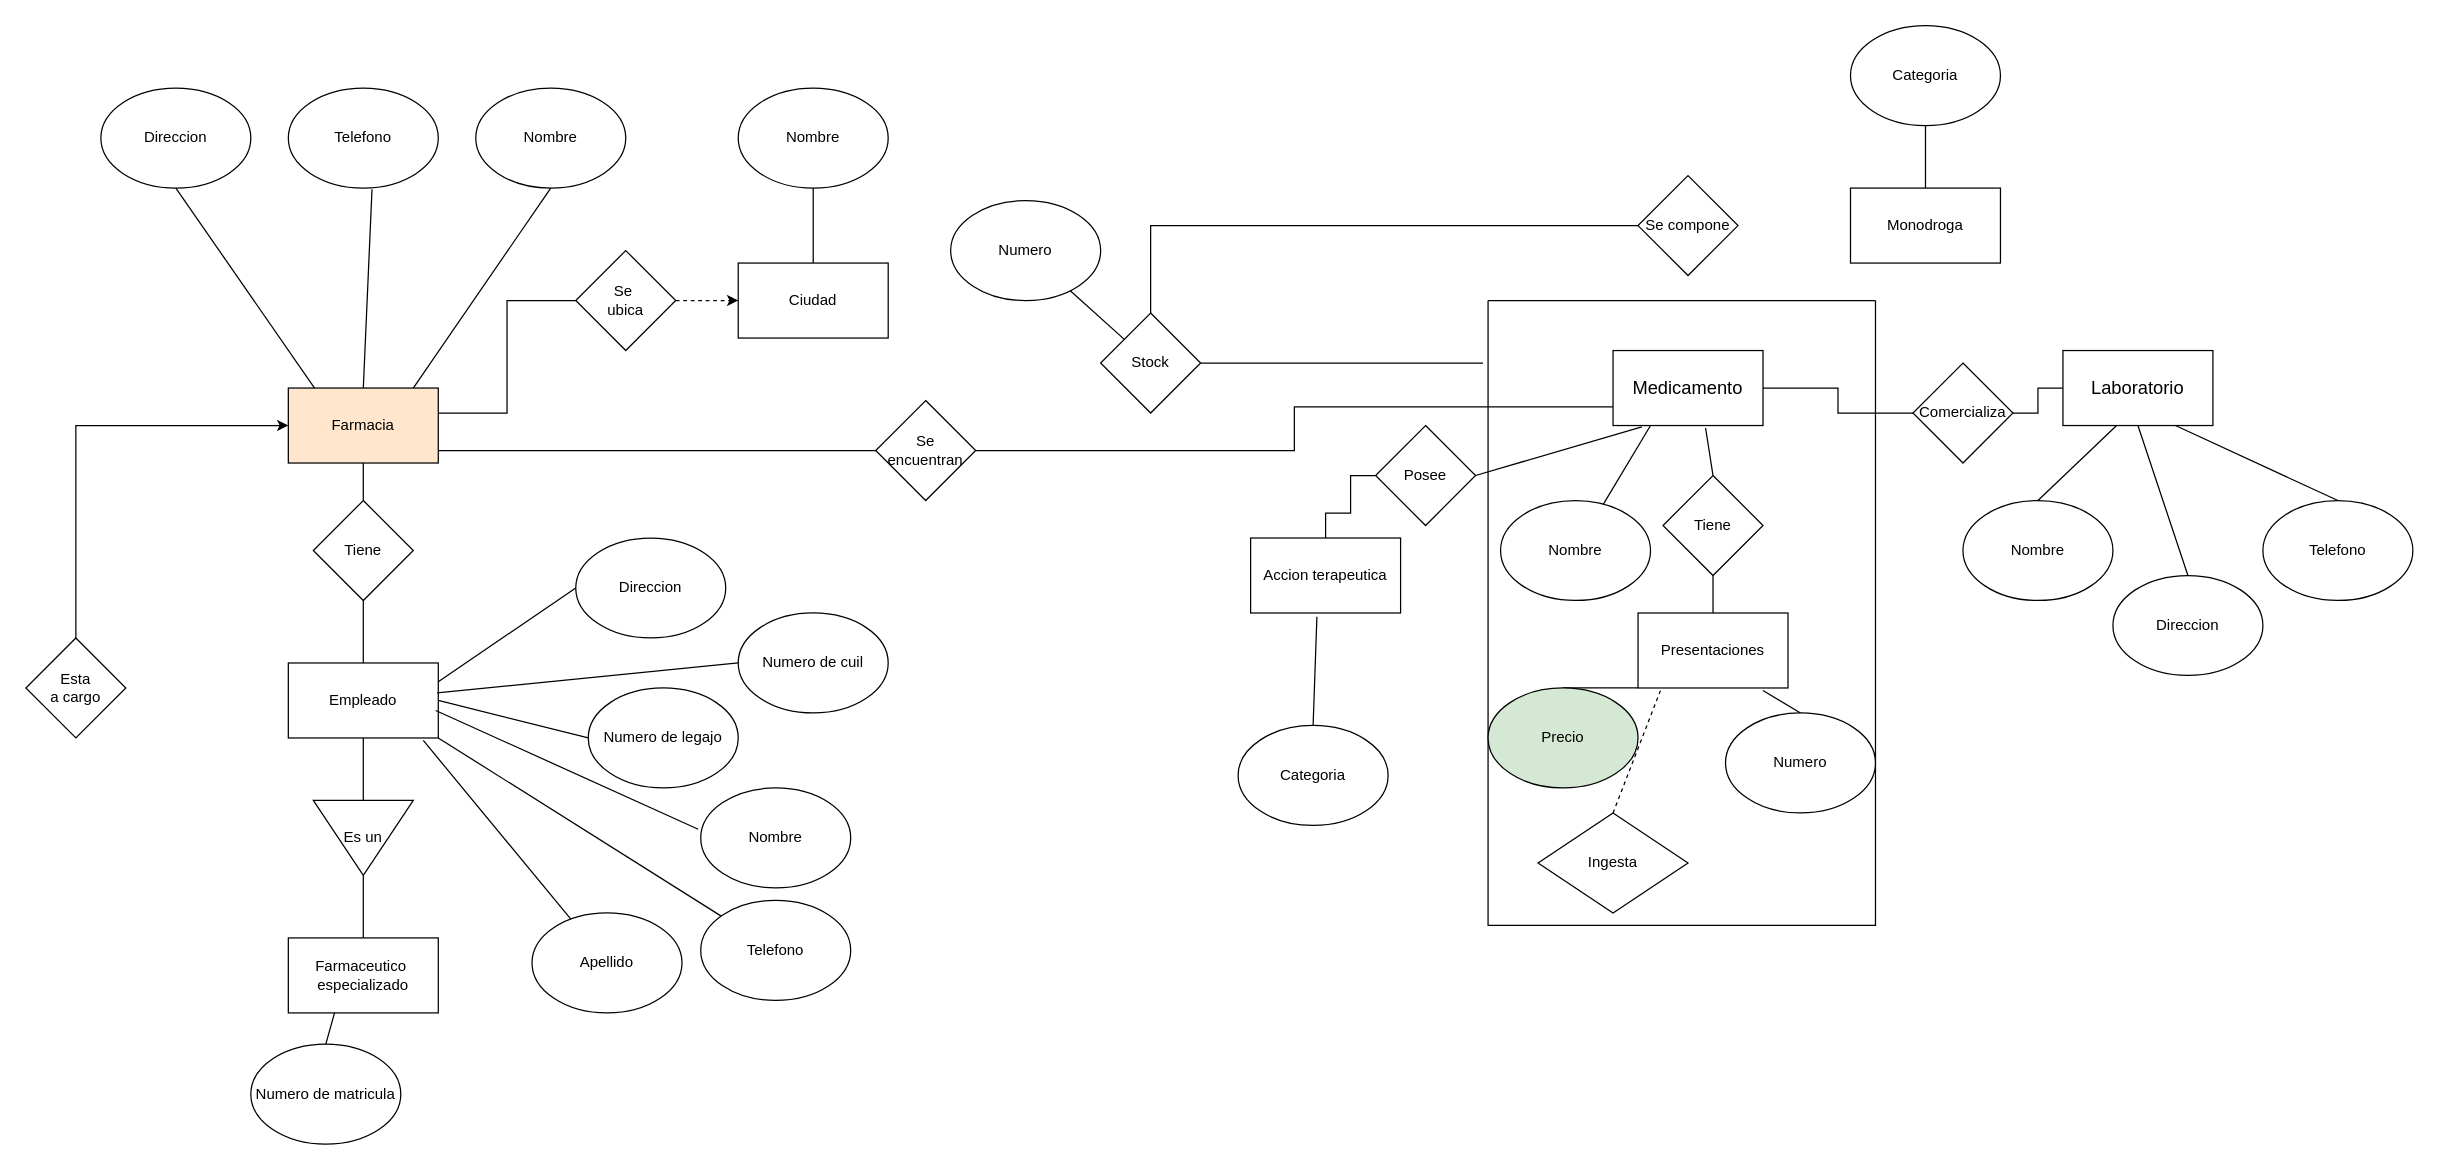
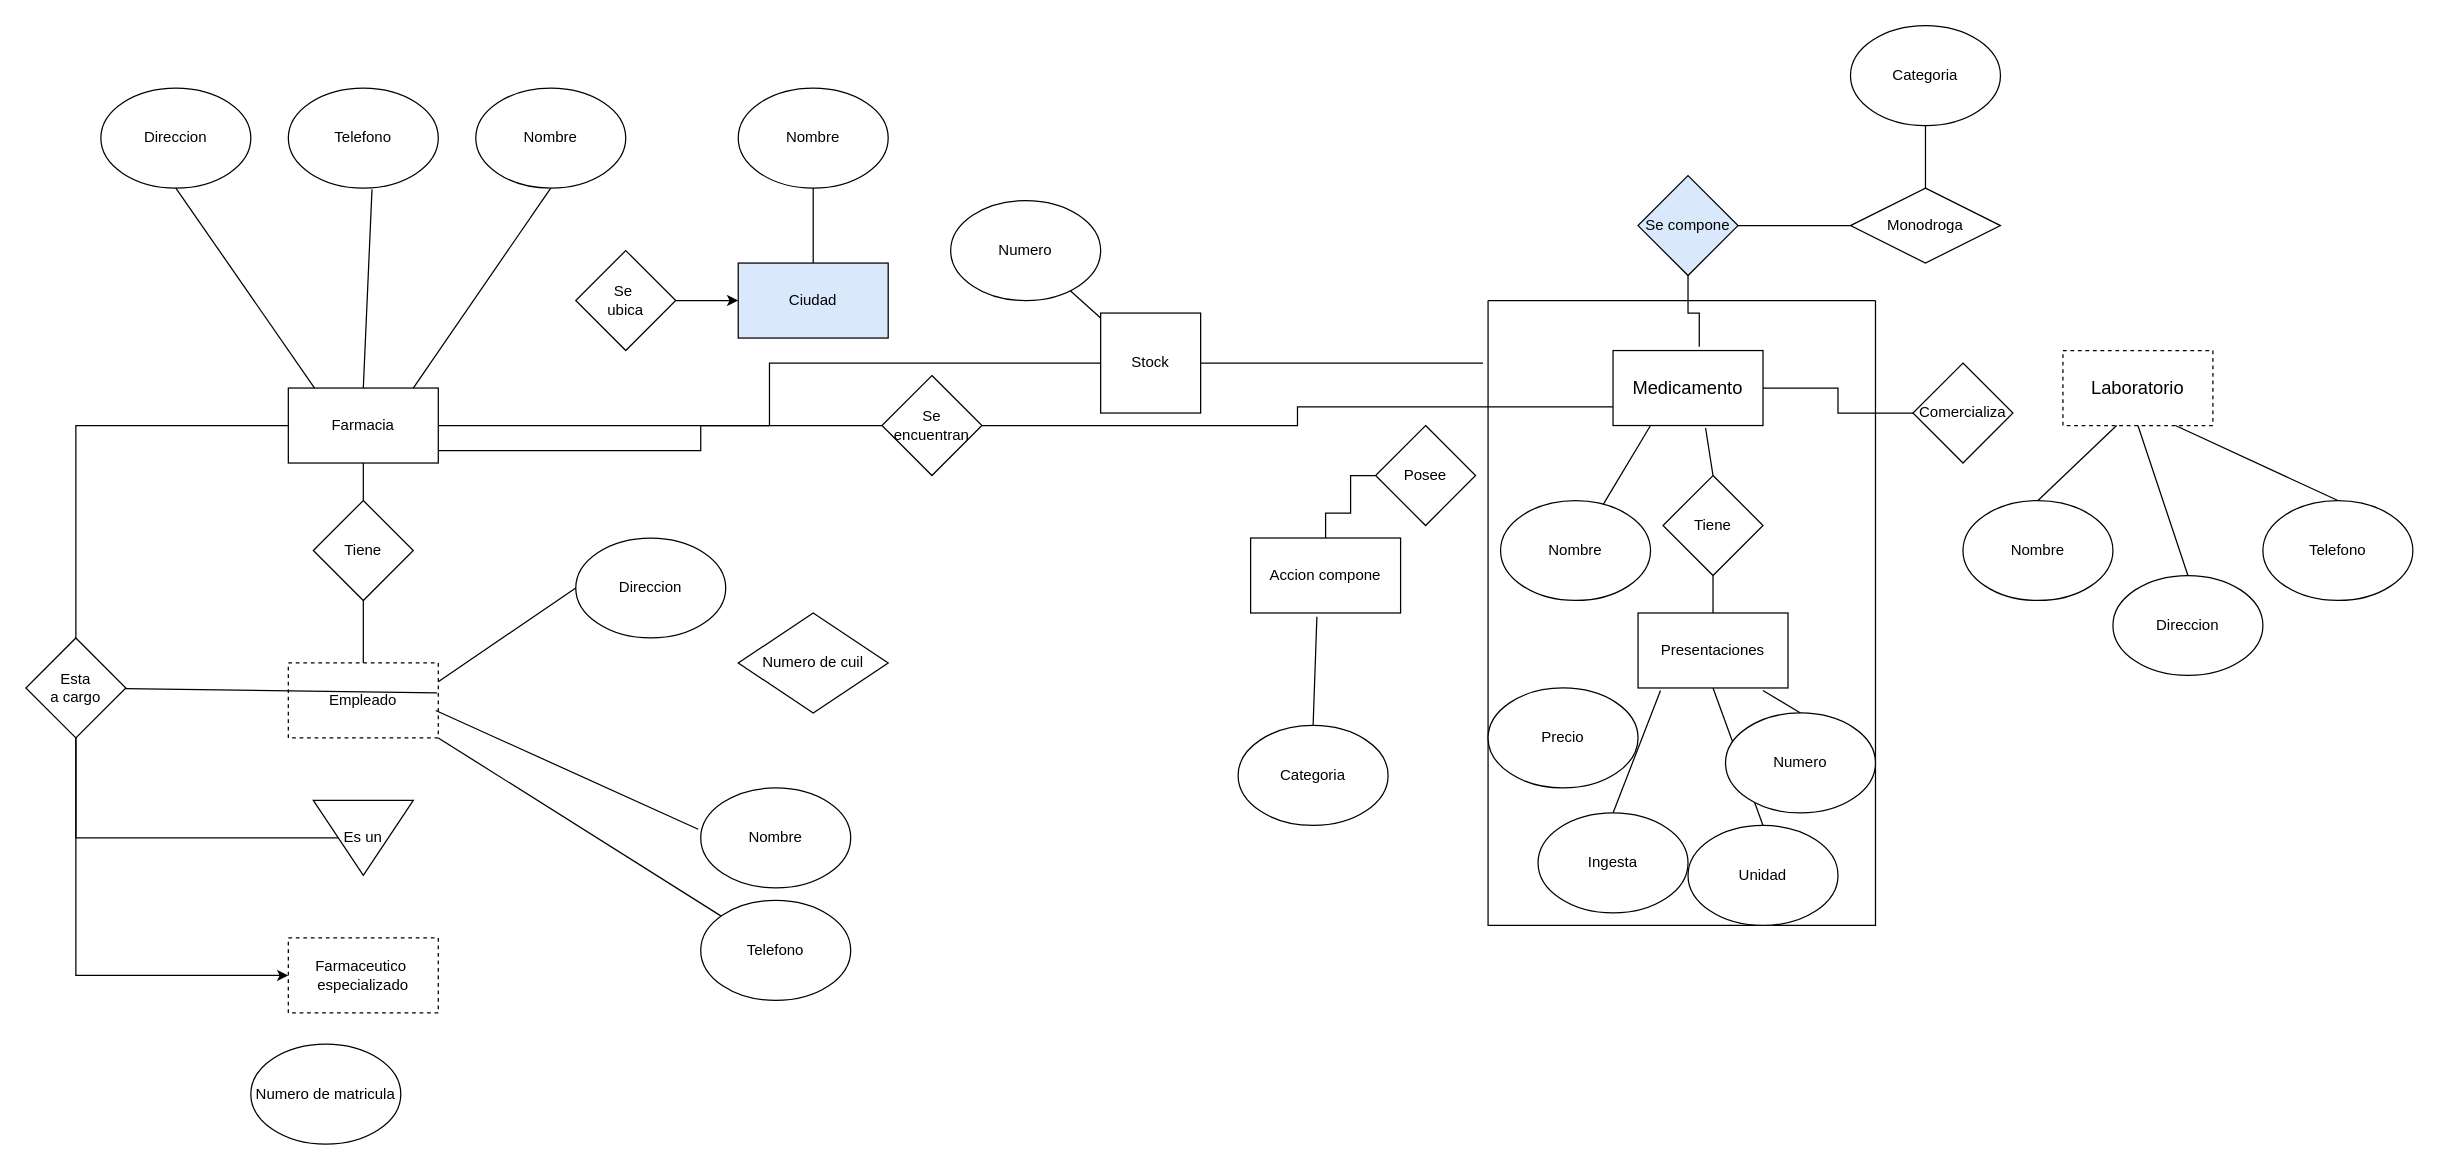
- <mxCell id="45" style="edgeStyle=orthogonalEdgeStyle;rounded=0;orthogonalLoop=1;jettySize=auto;html=1;endArrow=none;endFill=0;" parent="1" source="46" target="82" edge="1"><mxGeometry relative="1" as="geometry" /></mxCell>
+ <mxCell id="45" style="edgeStyle=orthogonalEdgeStyle;rounded=0;orthogonalLoop=1;jettySize=auto;html=1;entryX=0;entryY=0.5;entryDx=0;entryDy=0;endArrow=none;endFill=0;" parent="1" source="46" target="44" edge="1"><mxGeometry relative="1" as="geometry" /></mxCell>
- <mxCell id="46" value="Se compone" style="rhombus;whiteSpace=wrap;html=1;" parent="1" vertex="1"><mxGeometry x="1310" y="140" width="80" height="80" as="geometry" /></mxCell>
+ <mxCell id="46" value="Se compone" style="rhombus;whiteSpace=wrap;html=1;fillColor=#dae8fc;" parent="1" vertex="1"><mxGeometry x="1310" y="140" width="80" height="80" as="geometry" /></mxCell>
- <mxCell id="44" value="Monodroga" style="rounded=0;whiteSpace=wrap;html=1;" parent="1" vertex="1"><mxGeometry x="1480" y="150" width="120" height="60" as="geometry" /></mxCell>
+ <mxCell id="44" value="Monodroga" style="rhombus;whiteSpace=wrap;html=1;" parent="1" vertex="1"><mxGeometry x="1480" y="150" width="120" height="60" as="geometry" /></mxCell>
- <mxCell id="9" style="edgeStyle=orthogonalEdgeStyle;rounded=0;orthogonalLoop=1;jettySize=auto;html=1;entryX=0;entryY=0.5;entryDx=0;entryDy=0;endArrow=classic;endFill=1;dashed=1;" parent="1" source="10" target="8" edge="1"><mxGeometry relative="1" as="geometry" /></mxCell>
+ <mxCell id="9" style="edgeStyle=orthogonalEdgeStyle;rounded=0;orthogonalLoop=1;jettySize=auto;html=1;entryX=0;entryY=0.5;entryDx=0;entryDy=0;endArrow=classic;endFill=1;" parent="1" source="10" target="8" edge="1"><mxGeometry relative="1" as="geometry" /></mxCell>
- <mxCell id="8" value="Ciudad" style="rounded=0;whiteSpace=wrap;html=1;" parent="1" vertex="1"><mxGeometry x="590" y="210" width="120" height="60" as="geometry" /></mxCell>
+ <mxCell id="8" value="Ciudad" style="rounded=0;whiteSpace=wrap;html=1;fillColor=#dae8fc;" parent="1" vertex="1"><mxGeometry x="590" y="210" width="120" height="60" as="geometry" /></mxCell>
+ <mxCell id="72" style="edgeStyle=orthogonalEdgeStyle;rounded=0;orthogonalLoop=1;jettySize=auto;html=1;entryX=0.575;entryY=-0.05;entryDx=0;entryDy=0;entryPerimeter=0;endArrow=none;endFill=0;" parent="1" source="46" target="35" edge="1"><mxGeometry relative="1" as="geometry" /></mxCell>
- <mxCell id="2" style="edgeStyle=orthogonalEdgeStyle;rounded=0;orthogonalLoop=1;jettySize=auto;html=1;entryX=0;entryY=0.5;entryDx=0;entryDy=0;endArrow=none;endFill=0;" parent="1" source="6" target="10" edge="1"><mxGeometry relative="1" as="geometry"><Array as="points"><mxPoint x="405" y="330" /><mxPoint x="405" y="240" /></Array></mxGeometry></mxCell>
+ <mxCell id="5" style="edgeStyle=orthogonalEdgeStyle;rounded=0;orthogonalLoop=1;jettySize=auto;html=1;entryX=0;entryY=0.5;entryDx=0;entryDy=0;endArrow=none;endFill=0;" parent="1" source="6" target="82" edge="1"><mxGeometry relative="1" as="geometry" /></mxCell>
- <mxCell id="82" value="Stock" style="rhombus;whiteSpace=wrap;html=1;" parent="1" vertex="1"><mxGeometry x="880" y="250" width="80" height="80" as="geometry" /></mxCell>
+ <mxCell id="82" value="Stock" style="whiteSpace=wrap;html=1;rounded=0;" parent="1" vertex="1"><mxGeometry x="880" y="250" width="80" height="80" as="geometry" /></mxCell>
- <mxCell id="39" value="&lt;span style=&quot;font-size:11.0pt;line-height:107%;&lt;br/&gt;font-family:&amp;quot;Calibri&amp;quot;,sans-serif;mso-ascii-theme-font:minor-latin;mso-fareast-font-family:&lt;br/&gt;Calibri;mso-fareast-theme-font:minor-latin;mso-hansi-theme-font:minor-latin;&lt;br/&gt;mso-bidi-font-family:&amp;quot;Times New Roman&amp;quot;;mso-bidi-theme-font:minor-bidi;&lt;br/&gt;mso-ansi-language:ES-AR;mso-fareast-language:EN-US;mso-bidi-language:AR-SA&quot;&gt;Laboratorio&lt;/span&gt;" style="rounded=0;whiteSpace=wrap;html=1;" parent="1" vertex="1"><mxGeometry x="1650" y="280" width="120" height="60" as="geometry" /></mxCell>
+ <mxCell id="39" value="&lt;span style=&quot;font-size:11.0pt;line-height:107%;&lt;br/&gt;font-family:&amp;quot;Calibri&amp;quot;,sans-serif;mso-ascii-theme-font:minor-latin;mso-fareast-font-family:&lt;br/&gt;Calibri;mso-fareast-theme-font:minor-latin;mso-hansi-theme-font:minor-latin;&lt;br/&gt;mso-bidi-font-family:&amp;quot;Times New Roman&amp;quot;;mso-bidi-theme-font:minor-bidi;&lt;br/&gt;mso-ansi-language:ES-AR;mso-fareast-language:EN-US;mso-bidi-language:AR-SA&quot;&gt;Laboratorio&lt;/span&gt;" style="rounded=0;whiteSpace=wrap;html=1;dashed=1;" parent="1" vertex="1"><mxGeometry x="1650" y="280" width="120" height="60" as="geometry" /></mxCell>
- <mxCell id="37" style="edgeStyle=orthogonalEdgeStyle;rounded=0;orthogonalLoop=1;jettySize=auto;html=1;entryX=0;entryY=0.5;entryDx=0;entryDy=0;endArrow=none;endFill=0;" parent="1" source="38" target="39" edge="1"><mxGeometry relative="1" as="geometry" /></mxCell>
- <mxCell id="29" style="edgeStyle=orthogonalEdgeStyle;rounded=0;orthogonalLoop=1;jettySize=auto;html=1;entryX=0;entryY=0.5;entryDx=0;entryDy=0;" parent="1" source="31" target="6" edge="1"><mxGeometry relative="1" as="geometry"><Array as="points"><mxPoint x="60" y="340" /></Array></mxGeometry></mxCell>
+ <mxCell id="29" style="edgeStyle=orthogonalEdgeStyle;rounded=0;orthogonalLoop=1;jettySize=auto;html=1;entryX=0;entryY=0.5;entryDx=0;entryDy=0;endArrow=none;" parent="1" source="31" target="6" edge="1"><mxGeometry relative="1" as="geometry"><Array as="points"><mxPoint x="60" y="340" /></Array></mxGeometry></mxCell>
- <mxCell id="6" value="Farmacia" style="rounded=0;whiteSpace=wrap;html=1;fillColor=#ffe6cc;" parent="1" vertex="1"><mxGeometry x="230" y="310" width="120" height="60" as="geometry" /></mxCell>
+ <mxCell id="6" value="Farmacia" style="rounded=0;whiteSpace=wrap;html=1;" parent="1" vertex="1"><mxGeometry x="230" y="310" width="120" height="60" as="geometry" /></mxCell>
- <mxCell id="61" value="Se encuentran" style="rhombus;whiteSpace=wrap;html=1;" parent="1" vertex="1"><mxGeometry x="700" y="320" width="80" height="80" as="geometry" /></mxCell>
+ <mxCell id="61" value="Se encuentran" style="rhombus;whiteSpace=wrap;html=1;" parent="1" vertex="1"><mxGeometry x="705" y="300" width="80" height="80" as="geometry" /></mxCell>
- <mxCell id="43" value="" style="endArrow=none;html=1;rounded=0;exitX=1;exitY=0.5;exitDx=0;exitDy=0;entryX=0.192;entryY=1.017;entryDx=0;entryDy=0;entryPerimeter=0;" parent="1" source="80" target="35" edge="1"><mxGeometry width="50" height="50" relative="1" as="geometry"><mxPoint x="1290" y="410" as="sourcePoint" /><mxPoint x="1230" y="290" as="targetPoint" /></mxGeometry></mxCell>
- <mxCell id="68" value="Accion terapeutica" style="rounded=0;whiteSpace=wrap;html=1;" parent="1" vertex="1"><mxGeometry x="1000" y="430" width="120" height="60" as="geometry" /></mxCell>
+ <mxCell id="68" value="Accion compone" style="rounded=0;whiteSpace=wrap;html=1;" parent="1" vertex="1"><mxGeometry x="1000" y="430" width="120" height="60" as="geometry" /></mxCell>
- <mxCell id="22" value="Numero de cuil" style="ellipse;whiteSpace=wrap;html=1;" parent="1" vertex="1"><mxGeometry x="590" y="490" width="120" height="80" as="geometry" /></mxCell>
+ <mxCell id="22" value="Numero de cuil" style="rhombus;whiteSpace=wrap;html=1;" parent="1" vertex="1"><mxGeometry x="590" y="490" width="120" height="80" as="geometry" /></mxCell>
- <mxCell id="54" value="" style="endArrow=none;html=1;rounded=0;entryX=0;entryY=0.5;entryDx=0;entryDy=0;exitX=0.992;exitY=0.4;exitDx=0;exitDy=0;exitPerimeter=0;" parent="1" source="17" target="22" edge="1"><mxGeometry width="50" height="50" relative="1" as="geometry"><mxPoint x="390" y="670" as="sourcePoint" /><mxPoint x="440" y="620" as="targetPoint" /></mxGeometry></mxCell>
+ <mxCell id="54" value="" style="endArrow=none;html=1;rounded=0;exitX=0.992;exitY=0.4;exitDx=0;exitDy=0;exitPerimeter=0;" parent="1" source="17" target="31" edge="1"><mxGeometry width="50" height="50" relative="1" as="geometry"><mxPoint x="390" y="670" as="sourcePoint" /><mxPoint x="440" y="620" as="targetPoint" /></mxGeometry></mxCell>
- <mxCell id="71" value="" style="endArrow=none;html=1;rounded=0;entryX=0;entryY=1;entryDx=0;entryDy=0;exitX=0.5;exitY=0;exitDx=0;exitDy=0;" parent="1" source="75" target="62" edge="1"><mxGeometry width="50" height="50" relative="1" as="geometry"><mxPoint x="1130" y="620" as="sourcePoint" /><mxPoint x="1190" y="640" as="targetPoint" /></mxGeometry></mxCell>
- <mxCell id="17" value="Empleado" style="rounded=0;whiteSpace=wrap;html=1;" parent="1" vertex="1"><mxGeometry x="230" y="530" width="120" height="60" as="geometry" /></mxCell>
+ <mxCell id="17" value="Empleado" style="rounded=0;whiteSpace=wrap;html=1;dashed=1;" parent="1" vertex="1"><mxGeometry x="230" y="530" width="120" height="60" as="geometry" /></mxCell>
+ <mxCell id="67" value="" style="endArrow=none;html=1;rounded=0;entryX=0.5;entryY=1;entryDx=0;entryDy=0;exitX=0.5;exitY=0;exitDx=0;exitDy=0;" parent="1" source="76" target="62" edge="1"><mxGeometry width="50" height="50" relative="1" as="geometry"><mxPoint x="1340" y="620" as="sourcePoint" /><mxPoint x="1438" y="572" as="targetPoint" /></mxGeometry></mxCell>
- <mxCell id="53" value="" style="endArrow=none;html=1;rounded=0;entryX=0;entryY=0.5;entryDx=0;entryDy=0;exitX=1;exitY=0.5;exitDx=0;exitDy=0;" parent="1" source="17" target="23" edge="1"><mxGeometry width="50" height="50" relative="1" as="geometry"><mxPoint x="360" y="555" as="sourcePoint" /><mxPoint x="470" y="480" as="targetPoint" /></mxGeometry></mxCell>
- <mxCell id="23" value="Numero de legajo" style="ellipse;whiteSpace=wrap;html=1;" parent="1" vertex="1"><mxGeometry x="470" y="550" width="120" height="80" as="geometry" /></mxCell>
- <mxCell id="75" value="Precio" style="ellipse;whiteSpace=wrap;html=1;fillColor=#d5e8d4;" parent="73" vertex="1"><mxGeometry y="310" width="120" height="80" as="geometry" /></mxCell>
+ <mxCell id="75" value="Precio" style="ellipse;whiteSpace=wrap;html=1;" parent="73" vertex="1"><mxGeometry y="310" width="120" height="80" as="geometry" /></mxCell>
- <mxCell id="65" value="" style="endArrow=none;html=1;rounded=0;entryX=0.15;entryY=1.033;entryDx=0;entryDy=0;entryPerimeter=0;exitX=0.5;exitY=0;exitDx=0;exitDy=0;dashed=1;" parent="1" source="74" target="62" edge="1"><mxGeometry width="50" height="50" relative="1" as="geometry"><mxPoint x="1290" y="610" as="sourcePoint" /><mxPoint x="1340" y="560" as="targetPoint" /></mxGeometry></mxCell>
+ <mxCell id="65" value="" style="endArrow=none;html=1;rounded=0;entryX=0.15;entryY=1.033;entryDx=0;entryDy=0;entryPerimeter=0;exitX=0.5;exitY=0;exitDx=0;exitDy=0;" parent="1" source="74" target="62" edge="1"><mxGeometry width="50" height="50" relative="1" as="geometry"><mxPoint x="1290" y="610" as="sourcePoint" /><mxPoint x="1340" y="560" as="targetPoint" /></mxGeometry></mxCell>
- <mxCell id="16" style="edgeStyle=orthogonalEdgeStyle;rounded=0;orthogonalLoop=1;jettySize=auto;html=1;entryX=0;entryY=0.5;entryDx=0;entryDy=0;endArrow=none;endFill=0;" parent="1" source="17" target="28" edge="1"><mxGeometry relative="1" as="geometry" /></mxCell>
- <mxCell id="56" value="" style="endArrow=none;html=1;rounded=0;exitX=0.9;exitY=1.033;exitDx=0;exitDy=0;exitPerimeter=0;" parent="1" source="17" target="19" edge="1"><mxGeometry width="50" height="50" relative="1" as="geometry"><mxPoint x="380" y="720" as="sourcePoint" /><mxPoint x="430" y="670" as="targetPoint" /></mxGeometry></mxCell>
- <mxCell id="74" value="Ingesta" style="rhombus;whiteSpace=wrap;html=1;" parent="73" vertex="1"><mxGeometry x="40" y="410" width="120" height="80" as="geometry" /></mxCell>
+ <mxCell id="74" value="Ingesta" style="ellipse;whiteSpace=wrap;html=1;" parent="73" vertex="1"><mxGeometry x="40" y="410" width="120" height="80" as="geometry" /></mxCell>
+ <mxCell id="76" value="Unidad" style="ellipse;whiteSpace=wrap;html=1;" parent="73" vertex="1"><mxGeometry x="160" y="420" width="120" height="80" as="geometry" /></mxCell>
- <mxCell id="27" style="edgeStyle=orthogonalEdgeStyle;rounded=0;orthogonalLoop=1;jettySize=auto;html=1;entryX=0.5;entryY=0;entryDx=0;entryDy=0;endArrow=none;endFill=0;" parent="1" source="28" target="26" edge="1"><mxGeometry relative="1" as="geometry" /></mxCell>
+ <mxCell id="27" style="edgeStyle=orthogonalEdgeStyle;rounded=0;orthogonalLoop=1;jettySize=auto;html=1;endArrow=none;endFill=0;" parent="1" source="28" target="31" edge="1"><mxGeometry relative="1" as="geometry" /></mxCell>
- <mxCell id="19" value="Apellido" style="ellipse;whiteSpace=wrap;html=1;" parent="1" vertex="1"><mxGeometry x="425" y="730" width="120" height="80" as="geometry" /></mxCell>
+ <mxCell id="30" style="edgeStyle=orthogonalEdgeStyle;rounded=0;orthogonalLoop=1;jettySize=auto;html=1;entryX=0;entryY=0.5;entryDx=0;entryDy=0;" parent="1" source="31" target="26" edge="1"><mxGeometry relative="1" as="geometry"><Array as="points"><mxPoint x="60" y="780" /></Array></mxGeometry></mxCell>
- <mxCell id="26" value="Farmaceutico&amp;nbsp;&lt;div&gt;especializado&lt;/div&gt;" style="rounded=0;whiteSpace=wrap;html=1;" parent="1" vertex="1"><mxGeometry x="230" y="750" width="120" height="60" as="geometry" /></mxCell>
+ <mxCell id="26" value="Farmaceutico&amp;nbsp;&lt;div&gt;especializado&lt;/div&gt;" style="rounded=0;whiteSpace=wrap;html=1;dashed=1;" parent="1" vertex="1"><mxGeometry x="230" y="750" width="120" height="60" as="geometry" /></mxCell>
- <mxCell id="33" value="" style="endArrow=none;html=1;rounded=0;entryX=0.308;entryY=1;entryDx=0;entryDy=0;entryPerimeter=0;exitX=0.5;exitY=0;exitDx=0;exitDy=0;" parent="1" source="32" target="26" edge="1"><mxGeometry width="50" height="50" relative="1" as="geometry"><mxPoint x="210" y="880" as="sourcePoint" /><mxPoint x="260" y="830" as="targetPoint" /></mxGeometry></mxCell>
